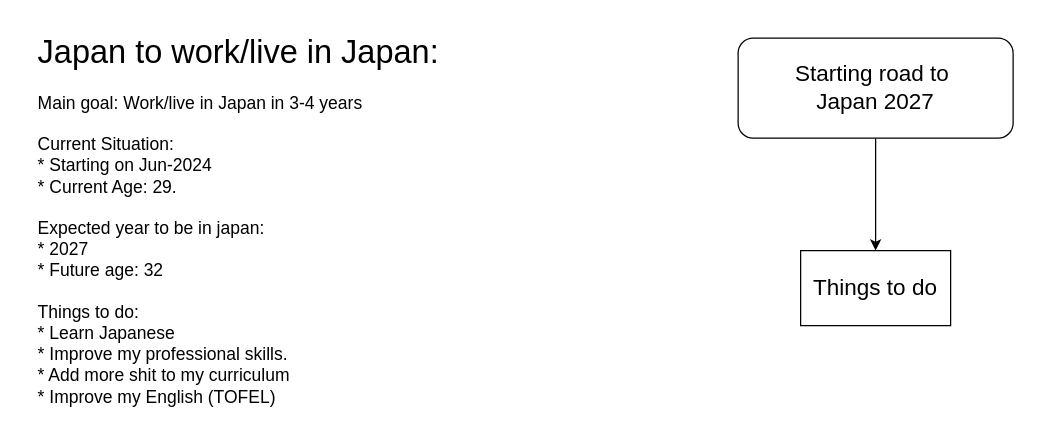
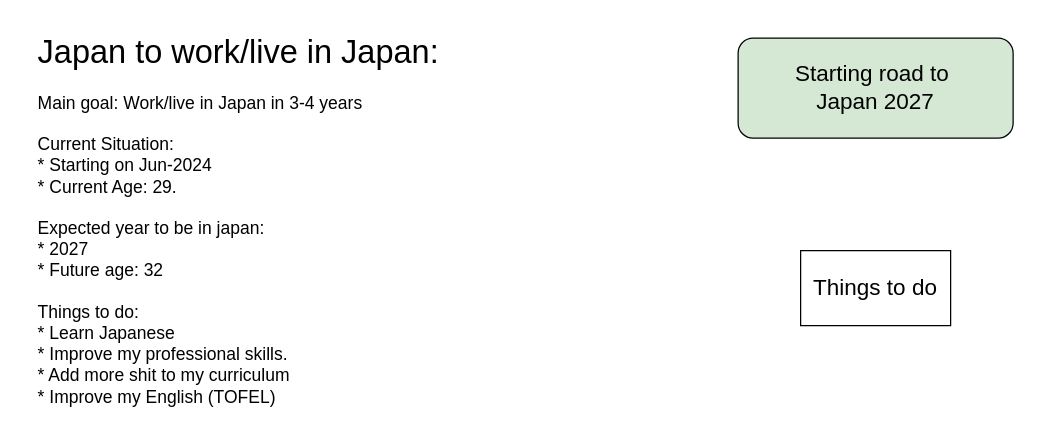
- <mxCell id="4" value="Starting road to&amp;nbsp;&lt;div style=&quot;font-size: 18px;&quot;&gt;Japan 2027&lt;/div&gt;" style="rounded=1;whiteSpace=wrap;html=1;fontSize=18;" parent="1" vertex="1"><mxGeometry x="590" y="30" width="220" height="80" as="geometry" /></mxCell>
+ <mxCell id="4" value="Starting road to&amp;nbsp;&lt;div style=&quot;font-size: 18px;&quot;&gt;Japan 2027&lt;/div&gt;" style="rounded=1;whiteSpace=wrap;html=1;fontSize=18;fillColor=#d5e8d4;" parent="1" vertex="1"><mxGeometry x="590" y="30" width="220" height="80" as="geometry" /></mxCell>
- <mxCell id="3" value="" style="edgeStyle=orthogonalEdgeStyle;rounded=0;orthogonalLoop=1;jettySize=auto;html=1;" parent="1" source="4" target="5" edge="1"><mxGeometry relative="1" as="geometry" /></mxCell>
